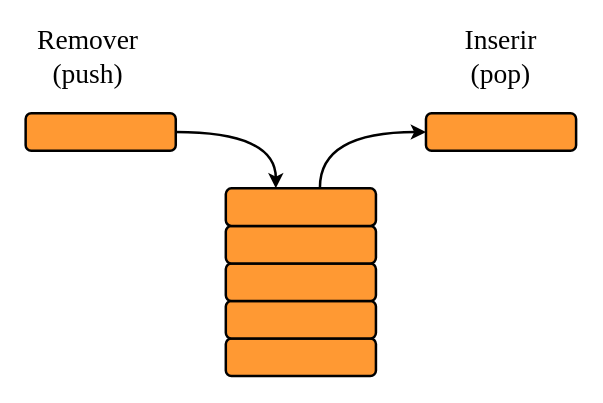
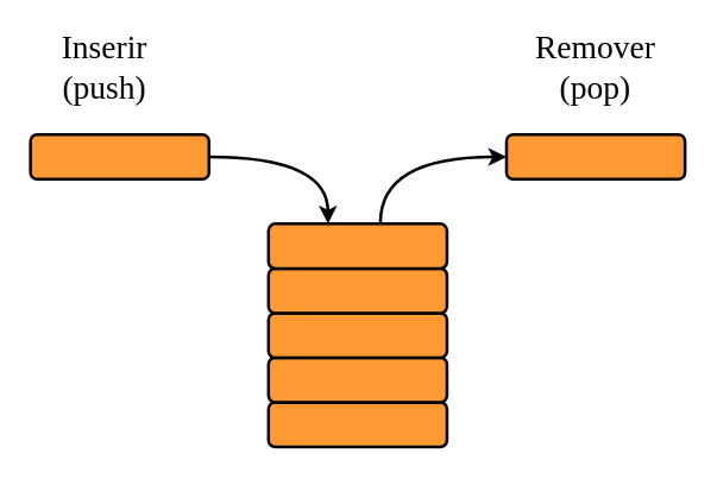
- <mxCell id="11" value="Remover&lt;br style=&quot;font-size: 22px;&quot;&gt;(push)" style="text;html=1;strokeColor=none;fillColor=none;align=center;verticalAlign=middle;whiteSpace=wrap;rounded=0;fontFamily=Patrick Hand;fontSource=https%3A%2F%2Ffonts.googleapis.com%2Fcss%3Ffamily%3DPatrick%2BHand;fontSize=22;" parent="1" vertex="1"><mxGeometry x="20" y="20" width="100" height="50" as="geometry" /></mxCell>
+ <mxCell id="11" value="Inserir&lt;br style=&quot;font-size: 22px;&quot;&gt;(push)" style="text;html=1;strokeColor=none;fillColor=none;align=center;verticalAlign=middle;whiteSpace=wrap;rounded=0;fontFamily=Patrick Hand;fontSource=https%3A%2F%2Ffonts.googleapis.com%2Fcss%3Ffamily%3DPatrick%2BHand;fontSize=22;" parent="1" vertex="1"><mxGeometry x="20" y="20" width="100" height="50" as="geometry" /></mxCell>
- <mxCell id="12" value="Inserir&lt;br&gt;(pop)" style="text;html=1;strokeColor=none;fillColor=none;align=center;verticalAlign=middle;whiteSpace=wrap;rounded=0;fontFamily=Patrick Hand;fontSource=https%3A%2F%2Ffonts.googleapis.com%2Fcss%3Ffamily%3DPatrick%2BHand;fontSize=22;" parent="1" vertex="1"><mxGeometry x="350" y="20" width="100" height="50" as="geometry" /></mxCell>
+ <mxCell id="12" value="Remover&lt;br&gt;(pop)" style="text;html=1;strokeColor=none;fillColor=none;align=center;verticalAlign=middle;whiteSpace=wrap;rounded=0;fontFamily=Patrick Hand;fontSource=https%3A%2F%2Ffonts.googleapis.com%2Fcss%3Ffamily%3DPatrick%2BHand;fontSize=22;" parent="1" vertex="1"><mxGeometry x="350" y="20" width="100" height="50" as="geometry" /></mxCell>
